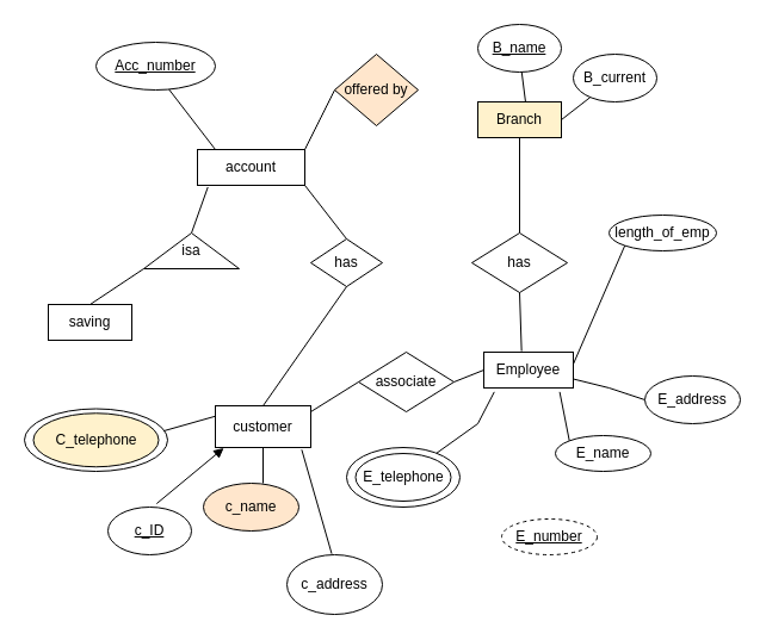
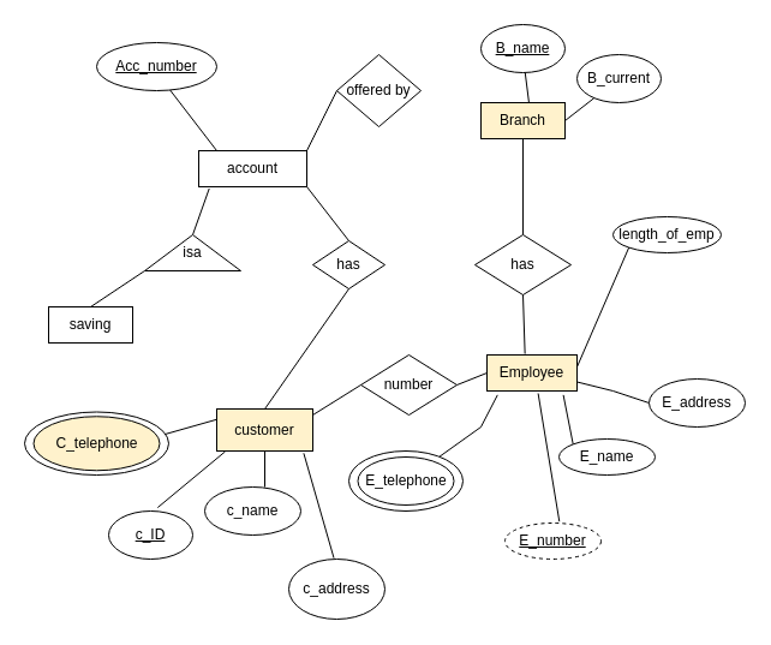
- <mxCell id="10" value="offered by" style="rhombus;whiteSpace=wrap;html=1;fillColor=#ffe6cc;" vertex="1" parent="1"><mxGeometry x="280" y="45" width="70" height="60" as="geometry" /></mxCell>
+ <mxCell id="10" value="offered by" style="rhombus;whiteSpace=wrap;html=1;" vertex="1" parent="1"><mxGeometry x="280" y="45" width="70" height="60" as="geometry" /></mxCell>
- <mxCell id="19" value="Employee" style="rounded=0;whiteSpace=wrap;html=1;" vertex="1" parent="1"><mxGeometry x="405" y="295" width="75" height="30" as="geometry" /></mxCell>
+ <mxCell id="19" value="Employee" style="rounded=0;whiteSpace=wrap;html=1;fillColor=#fff2cc;" vertex="1" parent="1"><mxGeometry x="405" y="295" width="75" height="30" as="geometry" /></mxCell>
- <mxCell id="31" value="associate" style="rhombus;whiteSpace=wrap;html=1;" vertex="1" parent="1"><mxGeometry x="300" y="295" width="80" height="50" as="geometry" /></mxCell>
+ <mxCell id="31" value="number" style="rhombus;whiteSpace=wrap;html=1;" vertex="1" parent="1"><mxGeometry x="300" y="295" width="80" height="50" as="geometry" /></mxCell>
- <mxCell id="36" value="customer" style="rounded=0;whiteSpace=wrap;html=1;" vertex="1" parent="1"><mxGeometry x="180" y="340" width="80" height="35" as="geometry" /></mxCell>
+ <mxCell id="36" value="customer" style="rounded=0;whiteSpace=wrap;html=1;fillColor=#fff2cc;" vertex="1" parent="1"><mxGeometry x="180" y="340" width="80" height="35" as="geometry" /></mxCell>
+ <mxCell id="23" value="" style="endArrow=none;html=1;rounded=0;entryX=0.568;entryY=1.067;entryDx=0;entryDy=0;entryPerimeter=0;exitX=0.566;exitY=-0.044;exitDx=0;exitDy=0;exitPerimeter=0;" edge="1" parent="1" source="28" target="19"><mxGeometry width="50" height="50" relative="1" as="geometry"><mxPoint x="450" y="385" as="sourcePoint" /><mxPoint x="450" y="325" as="targetPoint" /></mxGeometry></mxCell>
- <mxCell id="38" value="" style="endArrow=block;html=1;rounded=0;exitX=0.583;exitY=-0.073;exitDx=0;exitDy=0;exitPerimeter=0;entryX=0.088;entryY=1.013;entryDx=0;entryDy=0;entryPerimeter=0;" edge="1" parent="1" source="42" target="36"><mxGeometry width="50" height="50" relative="1" as="geometry"><mxPoint x="130" y="425" as="sourcePoint" /><mxPoint x="190" y="435" as="targetPoint" /></mxGeometry></mxCell>
+ <mxCell id="38" value="" style="endArrow=none;html=1;rounded=0;exitX=0.583;exitY=-0.073;exitDx=0;exitDy=0;exitPerimeter=0;entryX=0.088;entryY=1.013;entryDx=0;entryDy=0;entryPerimeter=0;" edge="1" parent="1" source="42" target="36"><mxGeometry width="50" height="50" relative="1" as="geometry"><mxPoint x="130" y="425" as="sourcePoint" /><mxPoint x="190" y="435" as="targetPoint" /></mxGeometry></mxCell>
- <mxCell id="43" value="c_name" style="ellipse;whiteSpace=wrap;html=1;fillColor=#ffe6cc;" vertex="1" parent="1"><mxGeometry x="170" y="405" width="80" height="40" as="geometry" /></mxCell>
+ <mxCell id="43" value="c_name" style="ellipse;whiteSpace=wrap;html=1;" vertex="1" parent="1"><mxGeometry x="170" y="405" width="80" height="40" as="geometry" /></mxCell>
